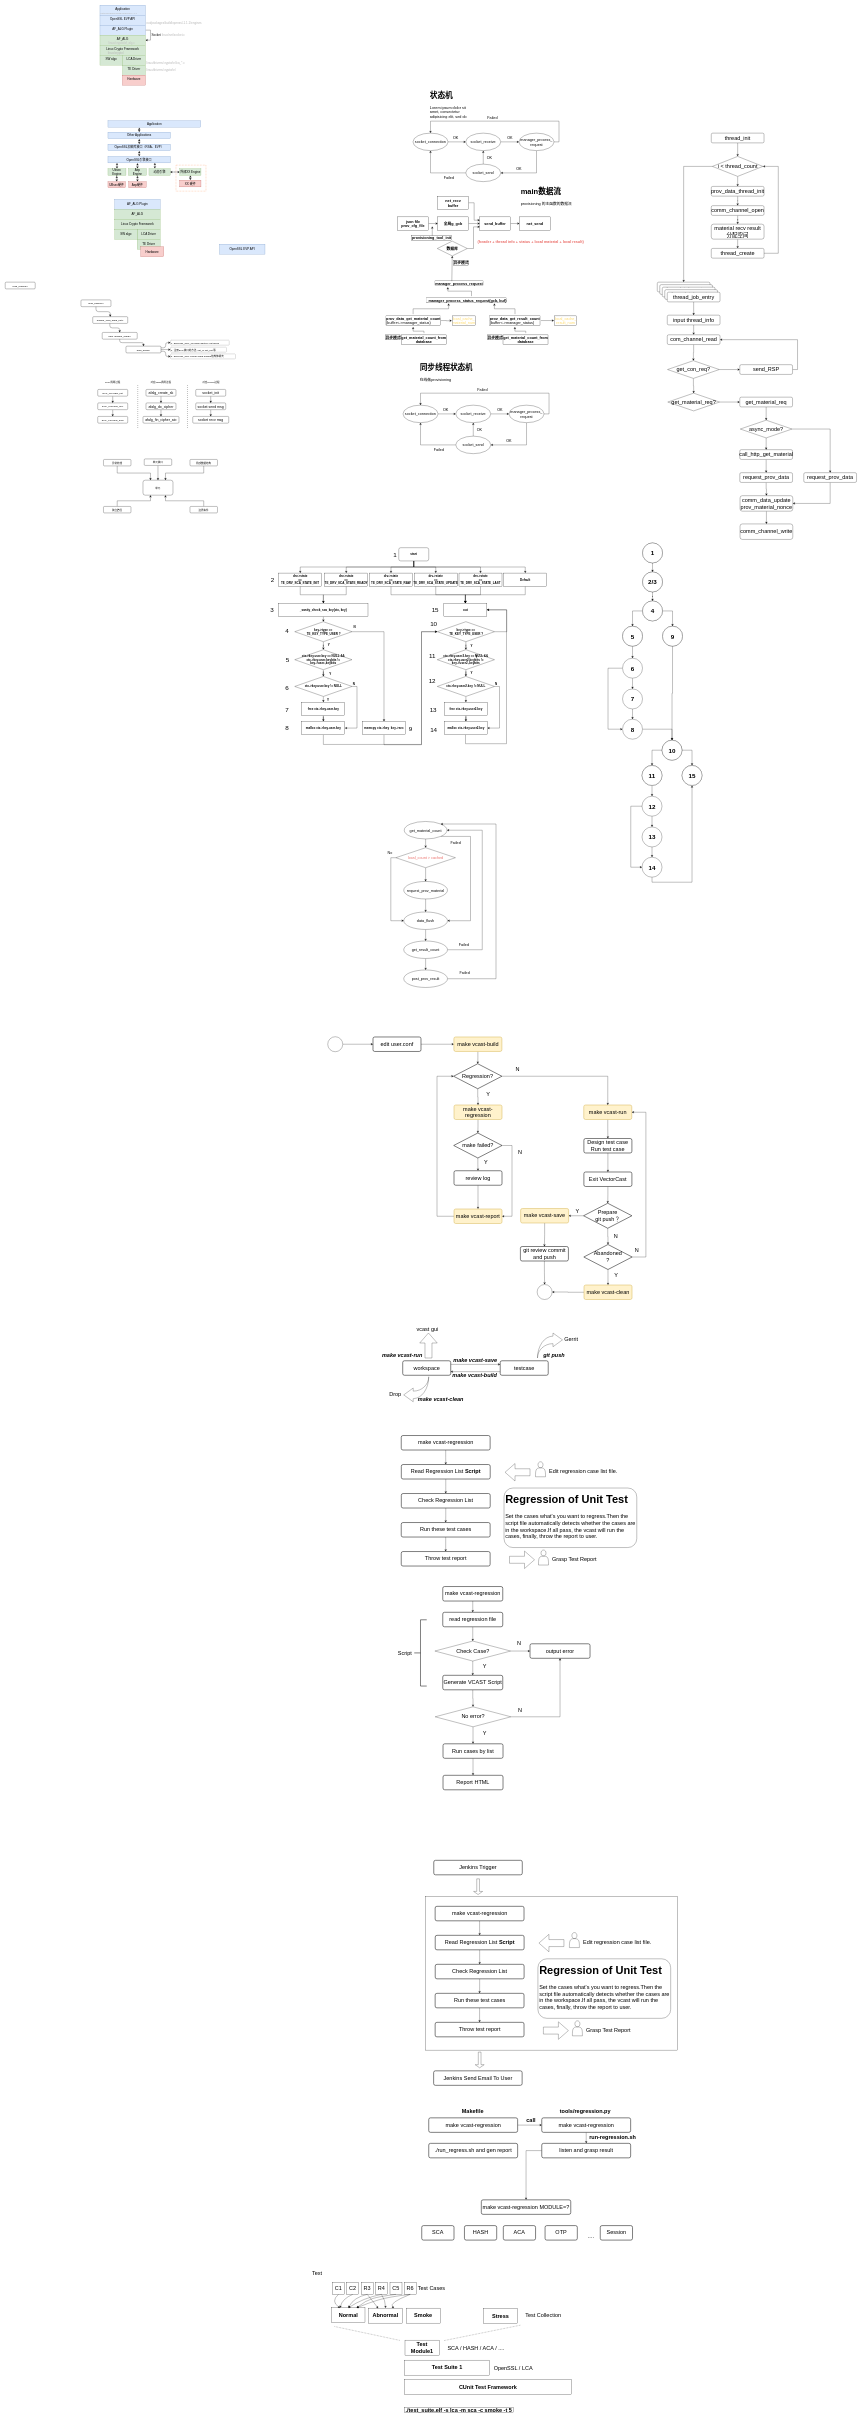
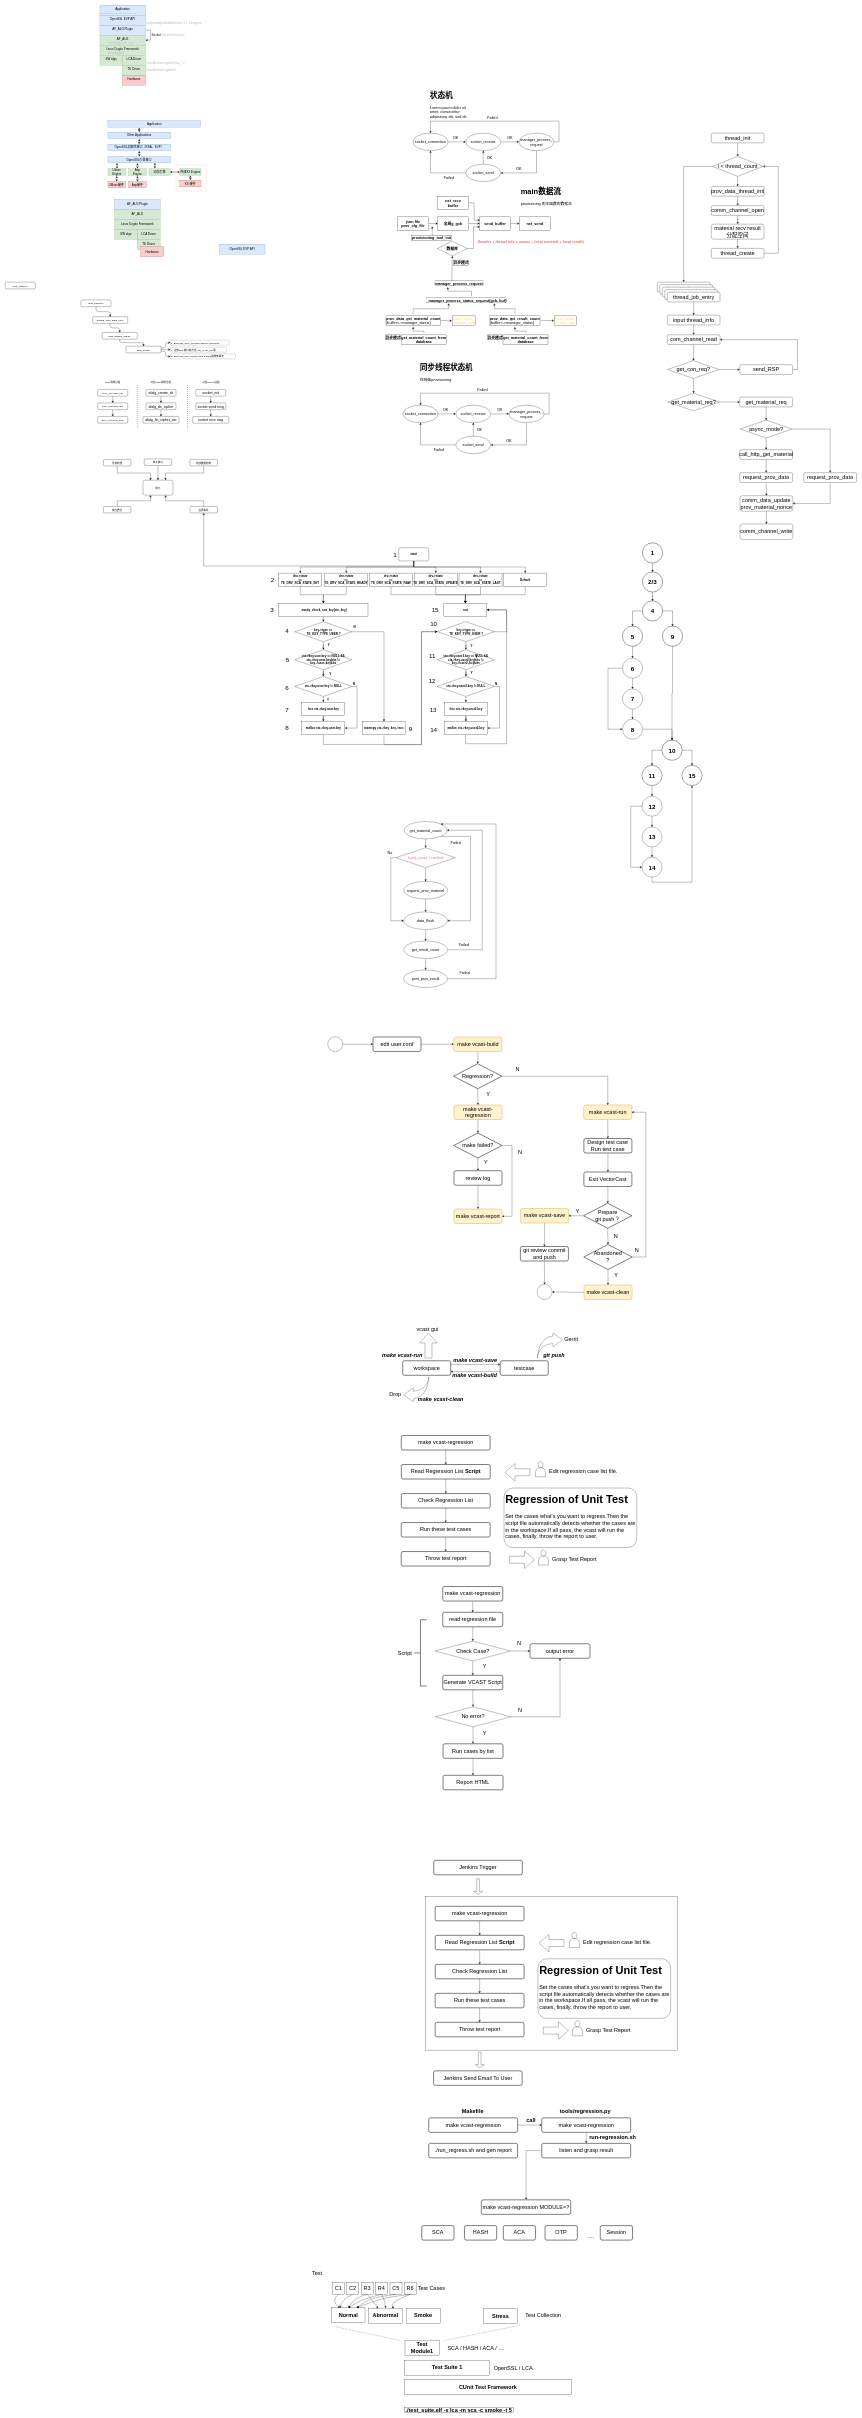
- <mxCell id="96" style="edgeStyle=orthogonalEdgeStyle;rounded=0;orthogonalLoop=1;jettySize=auto;html=1;exitX=0.5;exitY=1;exitDx=0;exitDy=0;entryX=0.5;entryY=0;entryDx=0;entryDy=0;fontStyle=1" parent="1" source="101" target="107" edge="1"><mxGeometry relative="1" as="geometry" /></mxCell>
+ <mxCell id="96" style="edgeStyle=orthogonalEdgeStyle;rounded=0;orthogonalLoop=1;jettySize=auto;html=1;exitX=0.5;exitY=1;exitDx=0;exitDy=0;fontStyle=1;" parent="1" source="101" target="95" edge="1"><mxGeometry relative="1" as="geometry" /></mxCell>
- <mxCell id="416" style="edgeStyle=orthogonalEdgeStyle;rounded=0;orthogonalLoop=1;jettySize=auto;html=1;exitX=0;exitY=0.5;exitDx=0;exitDy=0;entryX=0;entryY=0.5;entryDx=0;entryDy=0;entryPerimeter=0;fontSize=22;fontColor=#000000;" edge="1" parent="1" source="417" target="420"><mxGeometry relative="1" as="geometry"><Array as="points"><mxPoint x="1747" y="4864" /><mxPoint x="1747" y="4304" /></Array></mxGeometry></mxCell>
